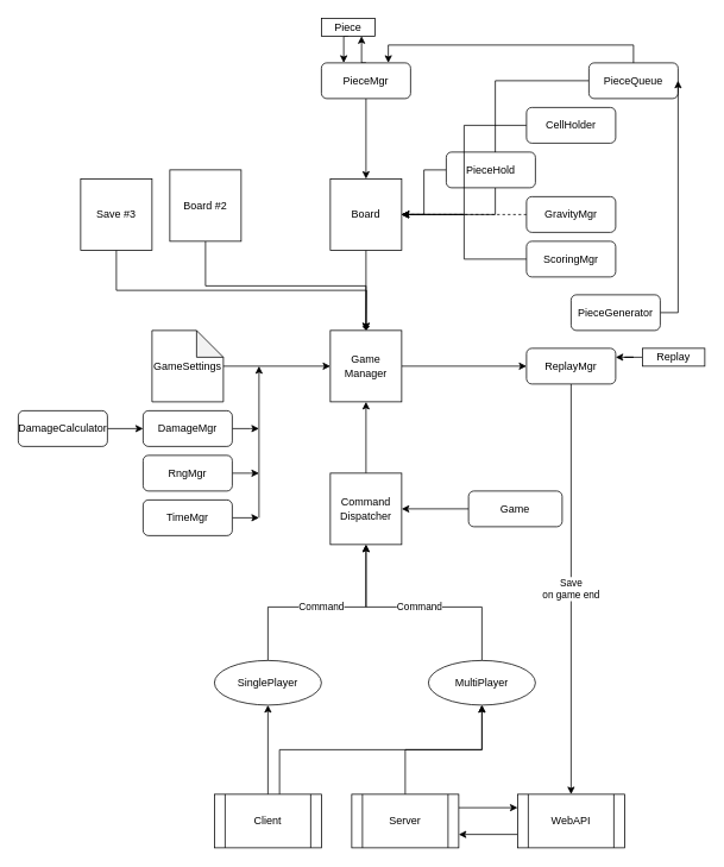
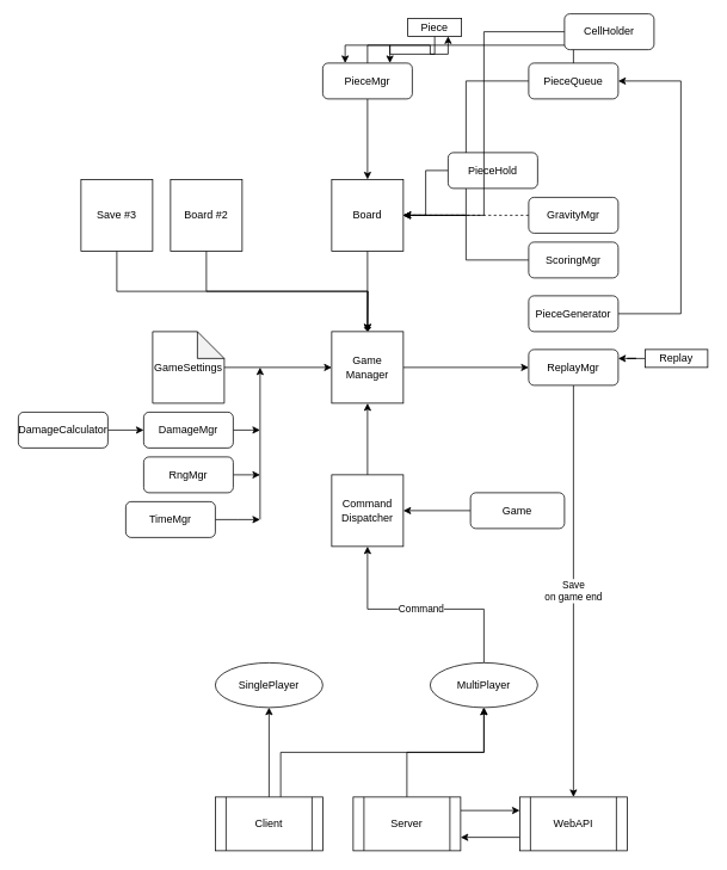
- <mxCell id="5" value="&lt;div&gt;Piece&lt;/div&gt;" style="rounded=0;whiteSpace=wrap;html=1;" parent="1" vertex="1"><mxGeometry x="360" y="20" width="60" height="20" as="geometry" /></mxCell>
+ <mxCell id="5" value="&lt;div&gt;Piece&lt;/div&gt;" style="rounded=0;whiteSpace=wrap;html=1;" parent="1" vertex="1"><mxGeometry x="455" y="20" width="60" height="20" as="geometry" /></mxCell>
- <mxCell id="11" value="PieceQueue" style="rounded=1;whiteSpace=wrap;html=1;" parent="1" vertex="1"><mxGeometry x="660" y="70" width="100" height="40" as="geometry" /></mxCell>
+ <mxCell id="11" value="PieceQueue" style="rounded=1;whiteSpace=wrap;html=1;" parent="1" vertex="1"><mxGeometry x="590" y="70" width="100" height="40" as="geometry" /></mxCell>
- <mxCell id="45" value="CellHolder" style="rounded=1;whiteSpace=wrap;html=1;" parent="1" vertex="1"><mxGeometry x="590" y="120" width="100" height="40" as="geometry" /></mxCell>
+ <mxCell id="45" value="CellHolder" style="rounded=1;whiteSpace=wrap;html=1;" parent="1" vertex="1"><mxGeometry x="630" y="15" width="100" height="40" as="geometry" /></mxCell>
- <mxCell id="55" value="&lt;div&gt;Board #2&lt;/div&gt;" style="whiteSpace=wrap;html=1;aspect=fixed;" vertex="1" parent="1"><mxGeometry x="190" y="190" width="80" height="80" as="geometry" /></mxCell>
+ <mxCell id="55" value="&lt;div&gt;Board #2&lt;/div&gt;" style="whiteSpace=wrap;html=1;aspect=fixed;" vertex="1" parent="1"><mxGeometry x="190" y="200" width="80" height="80" as="geometry" /></mxCell>
- <mxCell id="13" value="&lt;div&gt;PieceGenerator&lt;/div&gt;" style="rounded=1;whiteSpace=wrap;html=1;" parent="1" vertex="1"><mxGeometry x="640" y="330" width="100" height="40" as="geometry" /></mxCell>
+ <mxCell id="13" value="&lt;div&gt;PieceGenerator&lt;/div&gt;" style="rounded=1;whiteSpace=wrap;html=1;" parent="1" vertex="1"><mxGeometry x="590" y="330" width="100" height="40" as="geometry" /></mxCell>
- <mxCell id="31" value="TimeMgr" style="rounded=1;whiteSpace=wrap;html=1;" parent="1" vertex="1"><mxGeometry x="160" y="560" width="100" height="40" as="geometry" /></mxCell>
+ <mxCell id="31" value="TimeMgr" style="rounded=1;whiteSpace=wrap;html=1;" parent="1" vertex="1"><mxGeometry x="140" y="560" width="100" height="40" as="geometry" /></mxCell>
- <mxCell id="46" value="Command" style="edgeStyle=orthogonalEdgeStyle;rounded=0;orthogonalLoop=1;jettySize=auto;html=1;entryX=0.5;entryY=1;entryDx=0;entryDy=0;" edge="1" parent="1" source="47" target="43"><mxGeometry relative="1" as="geometry"><mxPoint x="350" y="600" as="targetPoint" /><Array as="points"><mxPoint x="300" y="680" /><mxPoint x="410" y="680" /></Array></mxGeometry></mxCell>
